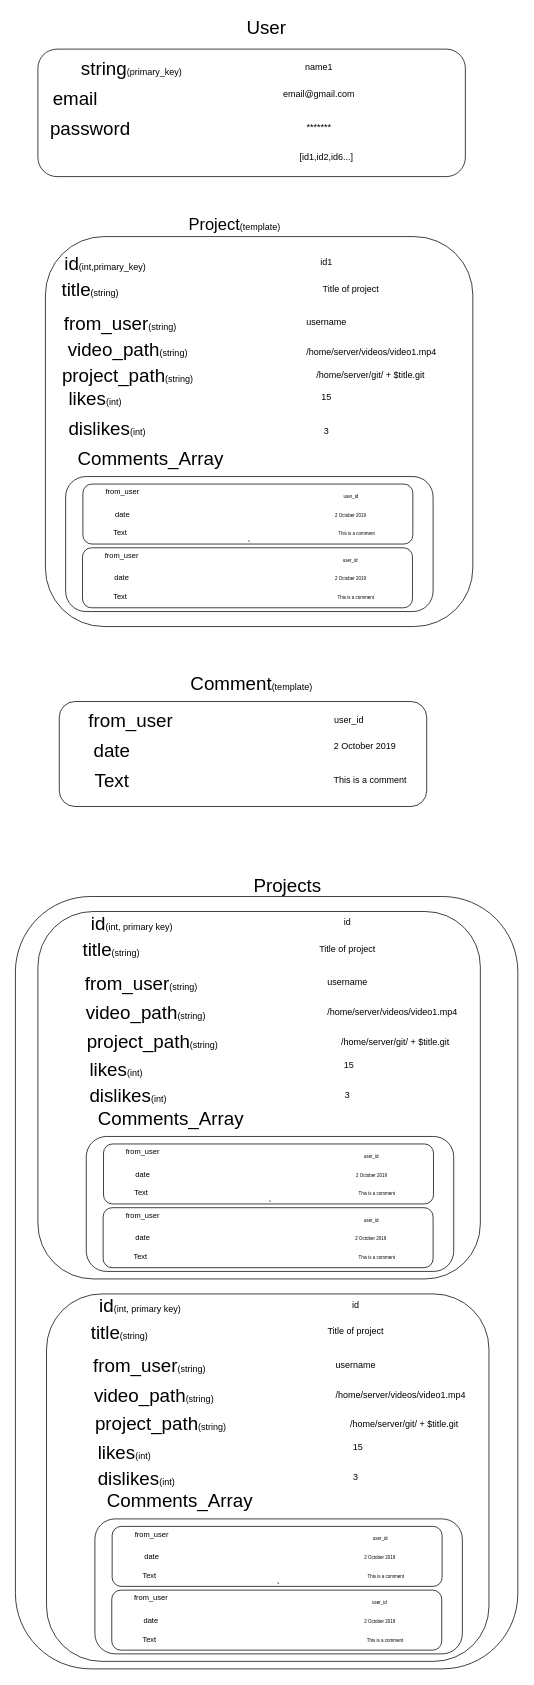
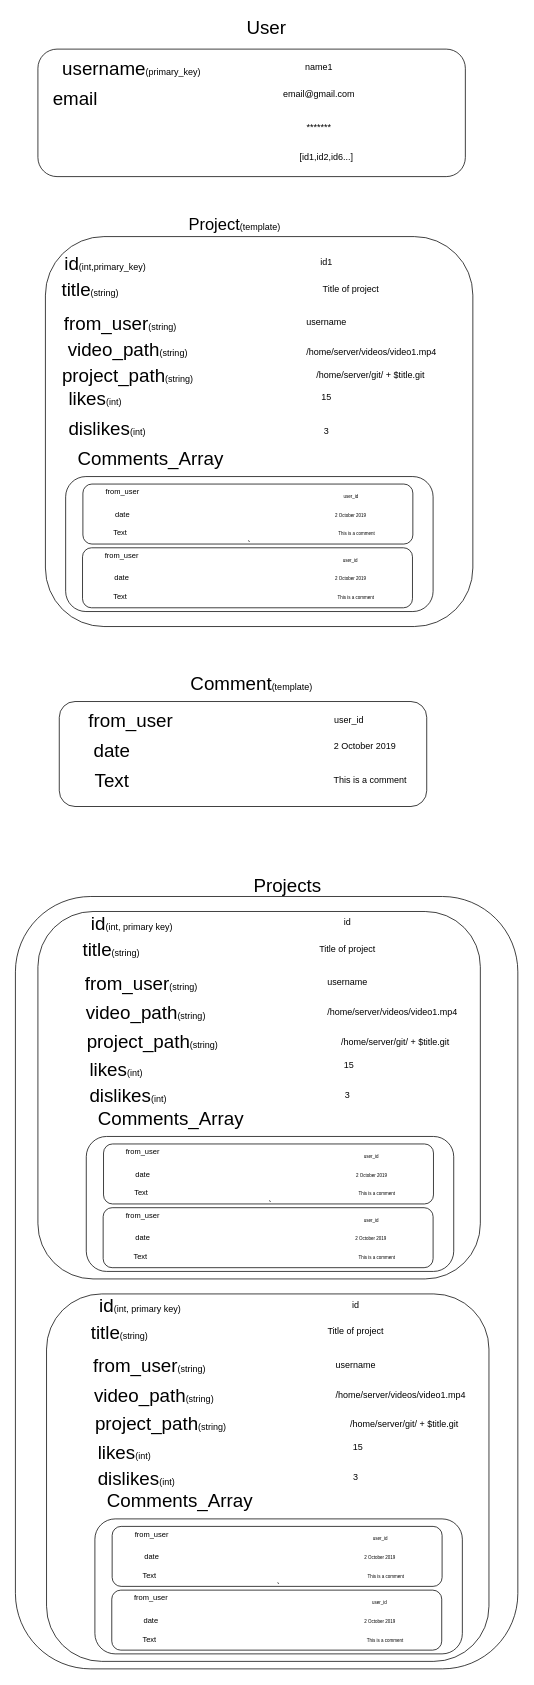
- <mxCell id="4" value="&lt;font style=&quot;font-size: 25px&quot;&gt;string&lt;/font&gt;(primary_key)" style="text;html=1;strokeColor=none;fillColor=none;align=center;verticalAlign=middle;whiteSpace=wrap;rounded=0;" vertex="1" parent="1"><mxGeometry x="70" y="75" width="210" height="30" as="geometry" /></mxCell>
+ <mxCell id="4" value="&lt;font style=&quot;font-size: 25px&quot;&gt;username&lt;/font&gt;(primary_key)" style="text;html=1;strokeColor=none;fillColor=none;align=center;verticalAlign=middle;whiteSpace=wrap;rounded=0;" vertex="1" parent="1"><mxGeometry x="70" y="75" width="210" height="30" as="geometry" /></mxCell>
- <mxCell id="6" value="&lt;font style=&quot;font-size: 25px&quot;&gt;password&lt;/font&gt;" style="text;html=1;strokeColor=none;fillColor=none;align=center;verticalAlign=middle;whiteSpace=wrap;rounded=0;" vertex="1" parent="1"><mxGeometry x="60" y="155" width="120" height="30" as="geometry" /></mxCell>
